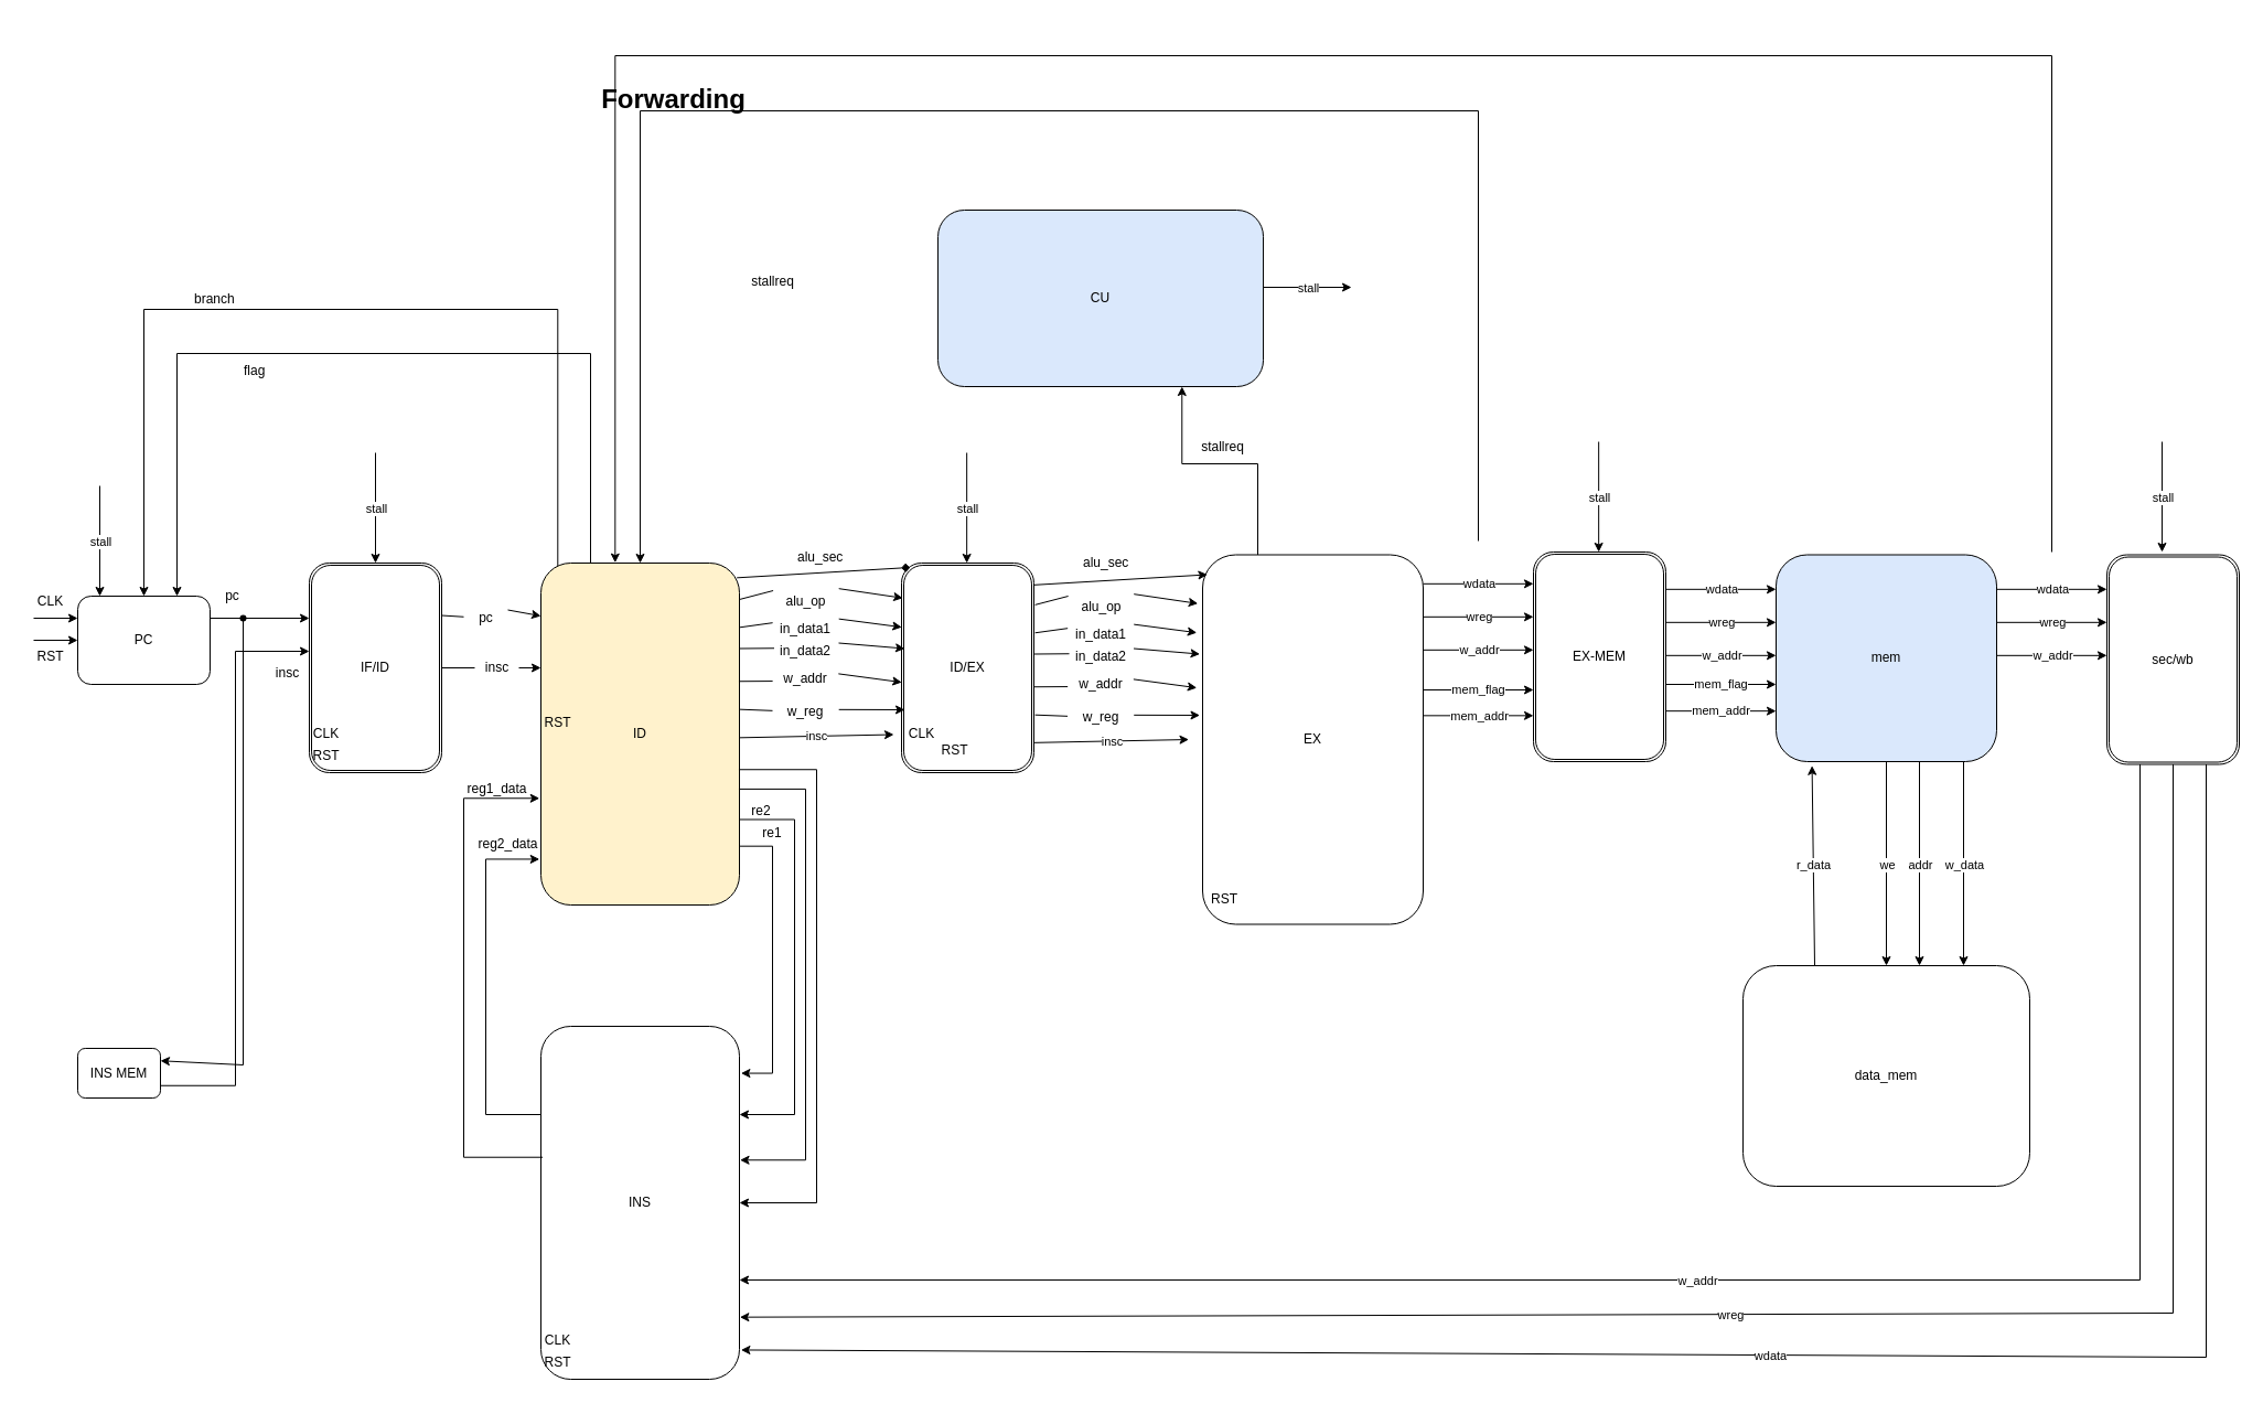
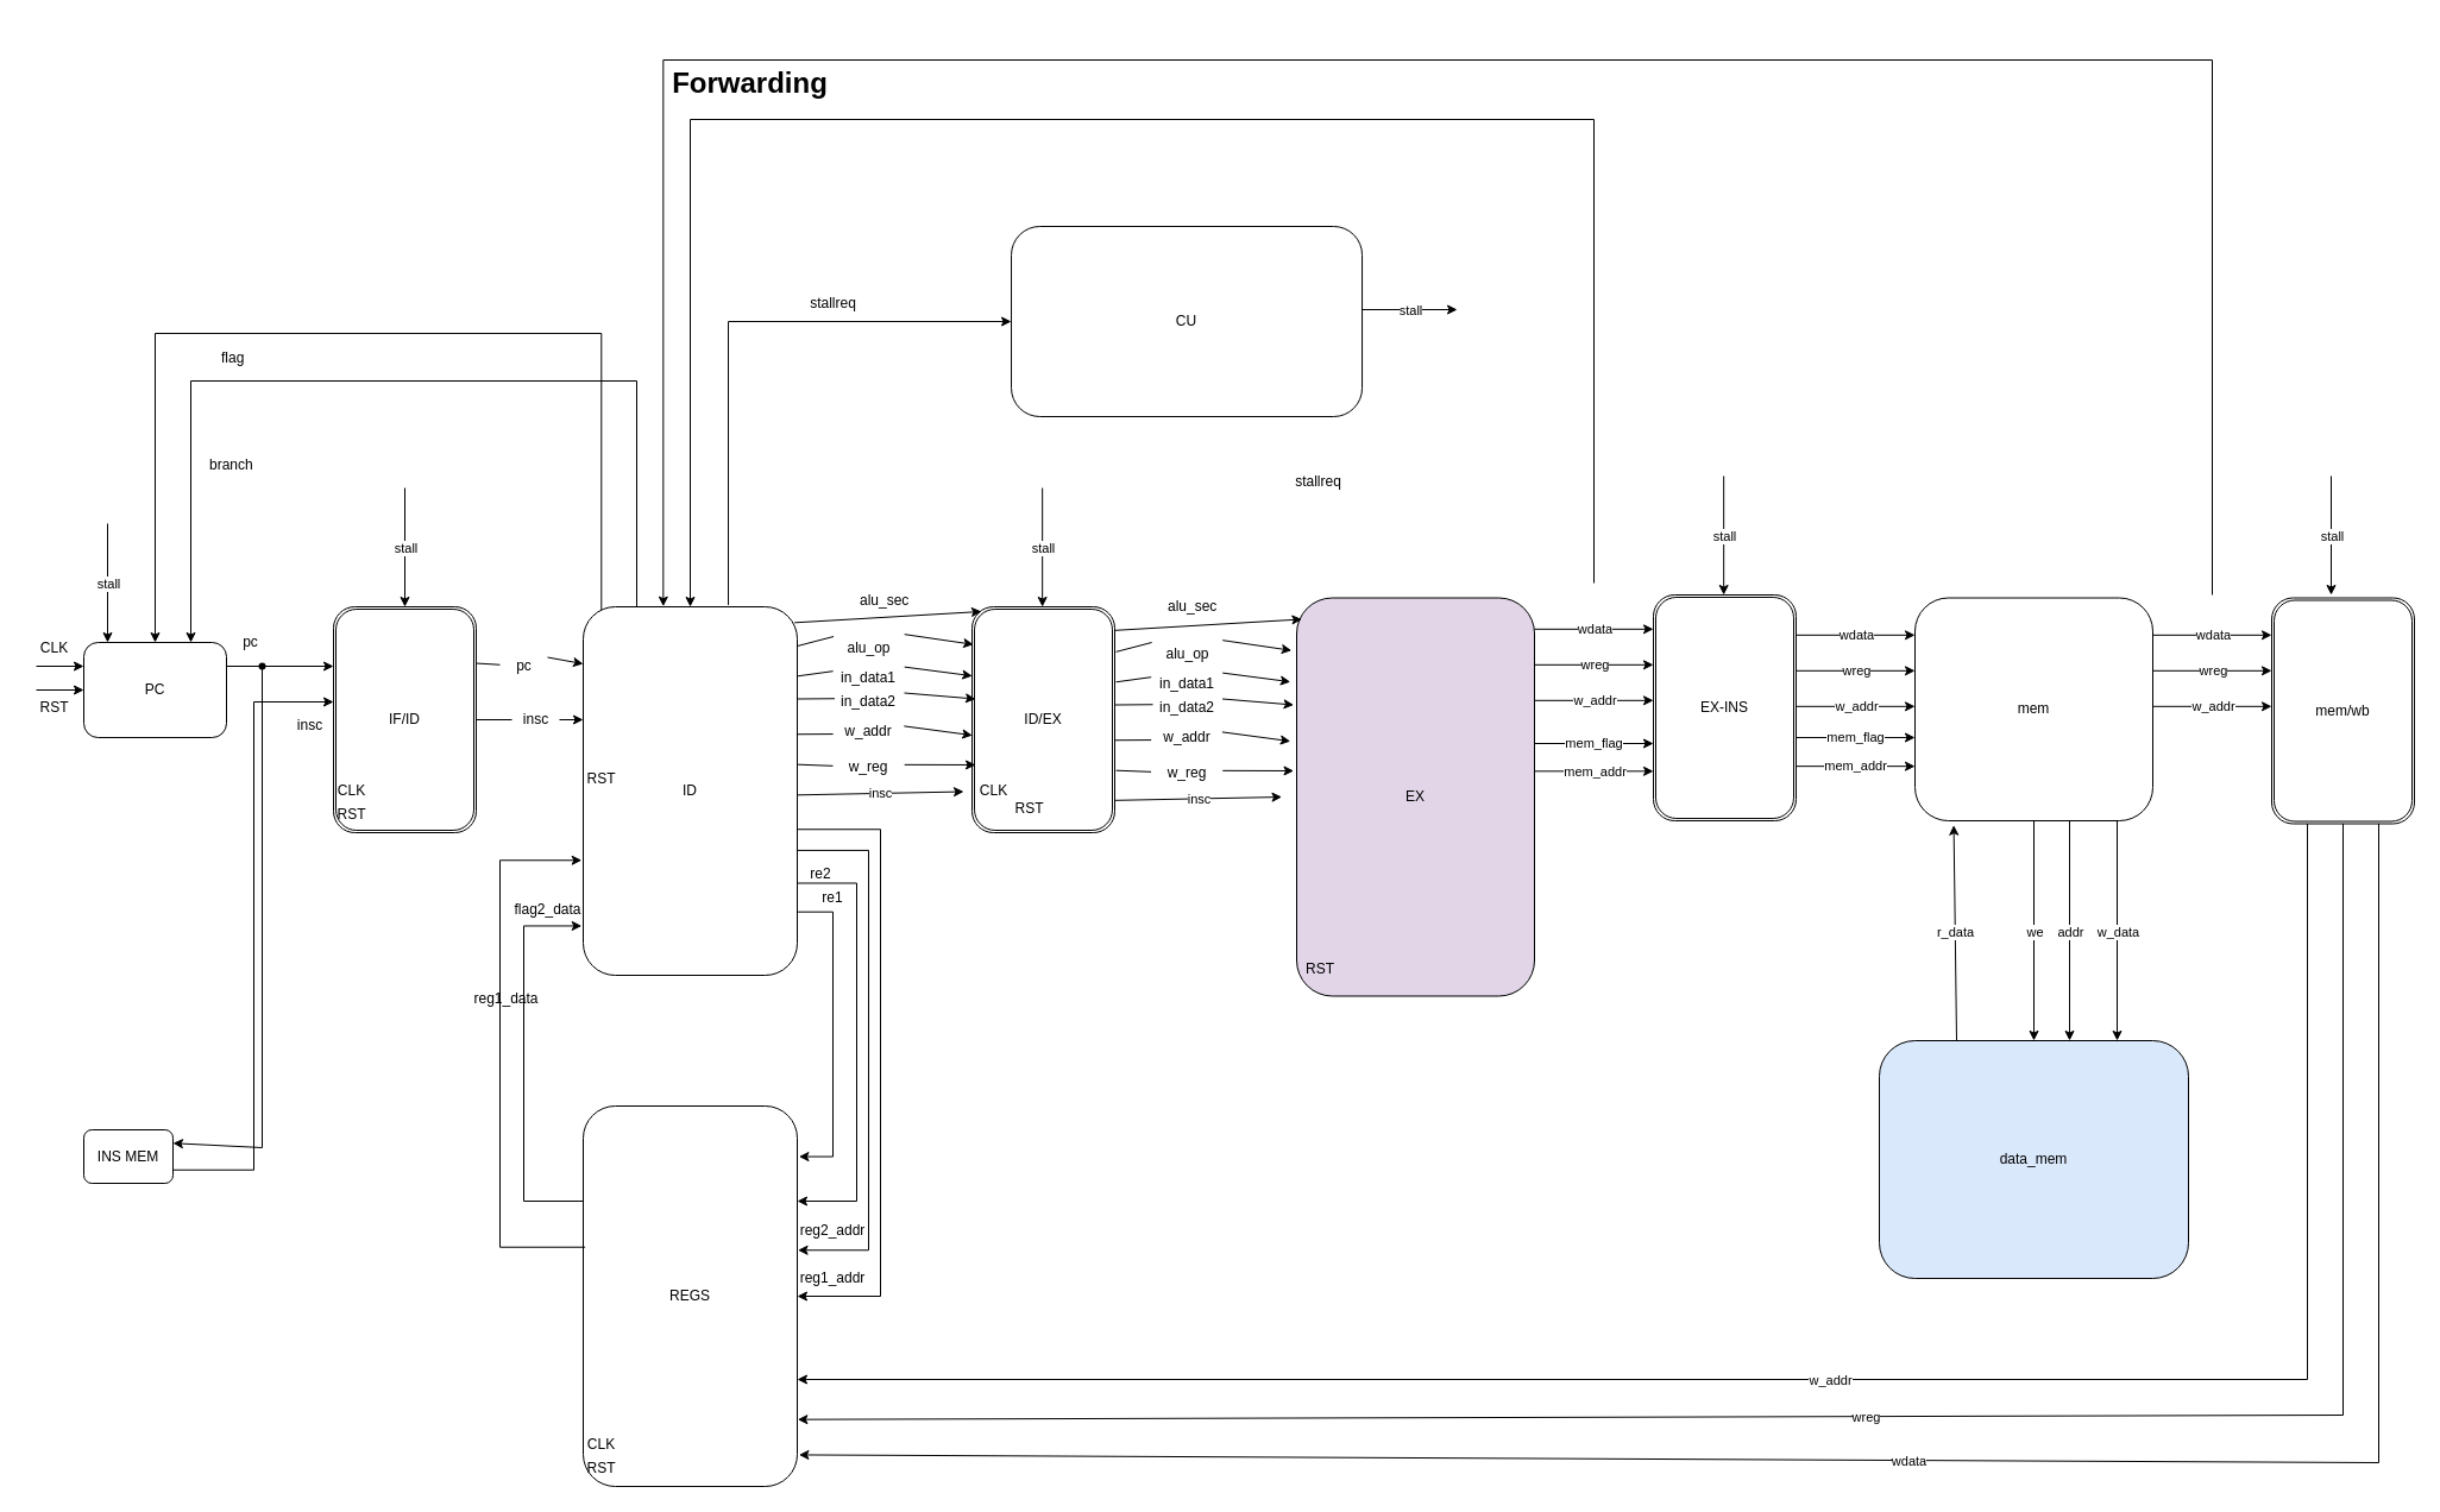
- <mxCell id="105" value="Forwarding" style="text;strokeColor=none;fillColor=none;html=1;fontSize=24;fontStyle=1;verticalAlign=middle;align=center;" parent="1" vertex="1"><mxGeometry x="560" y="70" width="100" height="40" as="geometry" /></mxCell>
+ <mxCell id="105" value="Forwarding" style="text;strokeColor=none;fillColor=none;html=1;fontSize=24;fontStyle=1;verticalAlign=middle;align=center;" parent="1" vertex="1"><mxGeometry x="580" y="50" width="100" height="40" as="geometry" /></mxCell>
- <mxCell id="125" value="branch" style="text;strokeColor=none;fillColor=none;align=left;verticalAlign=middle;spacingLeft=4;spacingRight=4;overflow=hidden;points=[[0,0.5],[1,0.5]];portConstraint=eastwest;rotatable=0;" parent="1" vertex="1"><mxGeometry x="170" y="255" width="80" height="30" as="geometry" /></mxCell>
+ <mxCell id="125" value="branch" style="text;strokeColor=none;fillColor=none;align=left;verticalAlign=middle;spacingLeft=4;spacingRight=4;overflow=hidden;points=[[0,0.5],[1,0.5]];portConstraint=eastwest;rotatable=0;" parent="1" vertex="1"><mxGeometry x="170" y="375" width="80" height="30" as="geometry" /></mxCell>
- <mxCell id="106" value="CU" style="rounded=1;whiteSpace=wrap;html=1;fillColor=#dae8fc;" parent="1" vertex="1"><mxGeometry x="850.04" y="190" width="295" height="160" as="geometry" /></mxCell>
+ <mxCell id="106" value="CU" style="rounded=1;whiteSpace=wrap;html=1;" parent="1" vertex="1"><mxGeometry x="850.04" y="190" width="295" height="160" as="geometry" /></mxCell>
+ <mxCell id="107" value="" style="edgeStyle=elbowEdgeStyle;elbow=vertical;endArrow=classic;html=1;rounded=0;fillColor=#191919;exitX=0.678;exitY=-0.005;exitDx=0;exitDy=0;exitPerimeter=0;entryX=0;entryY=0.5;entryDx=0;entryDy=0;" parent="1" source="17" target="106" edge="1"><mxGeometry width="50" height="50" relative="1" as="geometry"><mxPoint x="740" y="340" as="sourcePoint" /><mxPoint x="790" y="290" as="targetPoint" /><Array as="points"><mxPoint x="740" y="270" /></Array></mxGeometry></mxCell>
- <mxCell id="126" value="flag" style="text;strokeColor=none;fillColor=none;align=left;verticalAlign=middle;spacingLeft=4;spacingRight=4;overflow=hidden;points=[[0,0.5],[1,0.5]];portConstraint=eastwest;rotatable=0;" parent="1" vertex="1"><mxGeometry x="215" y="320" width="80" height="30" as="geometry" /></mxCell>
+ <mxCell id="126" value="flag" style="text;strokeColor=none;fillColor=none;align=left;verticalAlign=middle;spacingLeft=4;spacingRight=4;overflow=hidden;points=[[0,0.5],[1,0.5]];portConstraint=eastwest;rotatable=0;" parent="1" vertex="1"><mxGeometry x="180" y="285" width="80" height="30" as="geometry" /></mxCell>
- <mxCell id="109" value="" style="edgeStyle=elbowEdgeStyle;elbow=vertical;endArrow=classic;html=1;rounded=0;fillColor=#191919;exitX=0.25;exitY=0;exitDx=0;exitDy=0;entryX=0.75;entryY=1;entryDx=0;entryDy=0;" parent="1" source="57" target="106" edge="1"><mxGeometry width="50" height="50" relative="1" as="geometry"><mxPoint x="1040" y="480" as="sourcePoint" /><mxPoint x="1090" y="430" as="targetPoint" /><Array as="points"><mxPoint x="1140" y="420" /></Array></mxGeometry></mxCell>
- <mxCell id="144" value="" style="endArrow=diamond;html=1;exitX=0.987;exitY=0.043;exitDx=0;exitDy=0;exitPerimeter=0;entryX=0.066;entryY=0.021;entryDx=0;entryDy=0;entryPerimeter=0;" edge="1" parent="1" source="17" target="21"><mxGeometry width="50" height="50" relative="1" as="geometry"><mxPoint x="850" y="870" as="sourcePoint" /><mxPoint x="800" y="820" as="targetPoint" /></mxGeometry></mxCell>
+ <mxCell id="144" value="" style="endArrow=classic;html=1;exitX=0.987;exitY=0.043;exitDx=0;exitDy=0;exitPerimeter=0;entryX=0.066;entryY=0.021;entryDx=0;entryDy=0;entryPerimeter=0;" edge="1" parent="1" source="17" target="21"><mxGeometry width="50" height="50" relative="1" as="geometry"><mxPoint x="850" y="870" as="sourcePoint" /><mxPoint x="800" y="820" as="targetPoint" /></mxGeometry></mxCell>
- <mxCell id="80" value="EX-MEM" style="shape=ext;double=1;rounded=1;whiteSpace=wrap;html=1;" parent="1" vertex="1"><mxGeometry x="1390" y="500" width="120" height="190" as="geometry" /></mxCell>
+ <mxCell id="80" value="EX-INS" style="shape=ext;double=1;rounded=1;whiteSpace=wrap;html=1;" parent="1" vertex="1"><mxGeometry x="1390" y="500" width="120" height="190" as="geometry" /></mxCell>
- <mxCell id="87" value="mem" style="rounded=1;whiteSpace=wrap;html=1;fillColor=#dae8fc;" parent="1" vertex="1"><mxGeometry x="1610" y="502.5" width="200" height="187.5" as="geometry" /></mxCell>
+ <mxCell id="87" value="mem" style="rounded=1;whiteSpace=wrap;html=1;" parent="1" vertex="1"><mxGeometry x="1610" y="502.5" width="200" height="187.5" as="geometry" /></mxCell>
- <mxCell id="88" value="sec/wb" style="shape=ext;double=1;rounded=1;whiteSpace=wrap;html=1;" parent="1" vertex="1"><mxGeometry x="1910" y="502.5" width="120" height="190" as="geometry" /></mxCell>
+ <mxCell id="88" value="mem/wb" style="shape=ext;double=1;rounded=1;whiteSpace=wrap;html=1;" parent="1" vertex="1"><mxGeometry x="1910" y="502.5" width="120" height="190" as="geometry" /></mxCell>
- <mxCell id="17" value="ID" style="rounded=1;whiteSpace=wrap;html=1;fillColor=#fff2cc;" parent="1" vertex="1"><mxGeometry x="490" y="510" width="180" height="310" as="geometry" /></mxCell>
+ <mxCell id="17" value="ID" style="rounded=1;whiteSpace=wrap;html=1;" parent="1" vertex="1"><mxGeometry x="490" y="510" width="180" height="310" as="geometry" /></mxCell>
- <mxCell id="57" value="EX" style="rounded=1;whiteSpace=wrap;html=1;" parent="1" vertex="1"><mxGeometry x="1090" y="502.5" width="200" height="335" as="geometry" /></mxCell>
+ <mxCell id="57" value="EX" style="rounded=1;whiteSpace=wrap;html=1;fillColor=#e1d5e7;" parent="1" vertex="1"><mxGeometry x="1090" y="502.5" width="200" height="335" as="geometry" /></mxCell>
- <mxCell id="28" value="reg1_data" style="text;html=1;align=center;verticalAlign=middle;resizable=0;points=[];autosize=1;strokeColor=none;fillColor=none;" parent="1" vertex="1"><mxGeometry x="410" y="700" width="80" height="30" as="geometry" /></mxCell>
+ <mxCell id="28" value="reg1_data" style="text;html=1;align=center;verticalAlign=middle;resizable=0;points=[];autosize=1;strokeColor=none;fillColor=none;" parent="1" vertex="1"><mxGeometry x="385" y="825" width="80" height="30" as="geometry" /></mxCell>
- <mxCell id="29" value="reg2_data" style="text;html=1;align=center;verticalAlign=middle;resizable=0;points=[];autosize=1;strokeColor=none;fillColor=none;" parent="1" vertex="1"><mxGeometry x="420" y="750" width="80" height="30" as="geometry" /></mxCell>
+ <mxCell id="29" value="flag2_data" style="text;html=1;align=center;verticalAlign=middle;resizable=0;points=[];autosize=1;strokeColor=none;fillColor=none;" parent="1" vertex="1"><mxGeometry x="420" y="750" width="80" height="30" as="geometry" /></mxCell>
- <mxCell id="127" value="data_mem" style="rounded=1;whiteSpace=wrap;html=1;" parent="1" vertex="1"><mxGeometry x="1580" y="875" width="260" height="200" as="geometry" /></mxCell>
+ <mxCell id="127" value="data_mem" style="rounded=1;whiteSpace=wrap;html=1;fillColor=#dae8fc;" parent="1" vertex="1"><mxGeometry x="1580" y="875" width="260" height="200" as="geometry" /></mxCell>
+ <mxCell id="36" value="reg2_addr" style="text;html=1;strokeColor=none;fillColor=none;align=center;verticalAlign=middle;whiteSpace=wrap;rounded=0;" parent="1" vertex="1"><mxGeometry x="670" y="1020" width="60" height="30" as="geometry" /></mxCell>
+ <mxCell id="37" value="reg1_addr&lt;br&gt;" style="text;html=1;strokeColor=none;fillColor=none;align=center;verticalAlign=middle;whiteSpace=wrap;rounded=0;" parent="1" vertex="1"><mxGeometry x="670" y="1060" width="60" height="30" as="geometry" /></mxCell>
- <mxCell id="10" value="INS" style="rounded=1;whiteSpace=wrap;html=1;" parent="1" vertex="1"><mxGeometry x="490" y="930" width="180" height="320" as="geometry" /></mxCell>
+ <mxCell id="10" value="REGS" style="rounded=1;whiteSpace=wrap;html=1;" parent="1" vertex="1"><mxGeometry x="490" y="930" width="180" height="320" as="geometry" /></mxCell>
